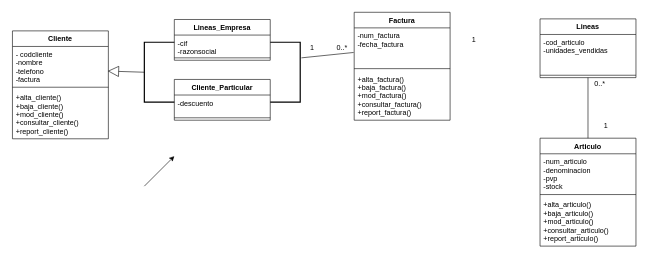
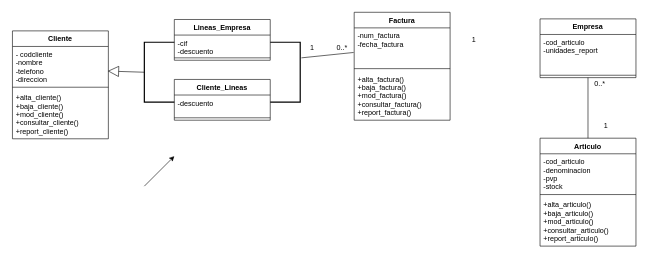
- <mxCell id="17" value="Lineas" style="swimlane;fontStyle=1;align=center;verticalAlign=top;childLayout=stackLayout;horizontal=1;startSize=26;horizontalStack=0;resizeParent=1;resizeParentMax=0;resizeLast=0;collapsible=1;marginBottom=0;" parent="1" vertex="1"><mxGeometry x="900" y="31" width="160" height="98" as="geometry" /></mxCell>
+ <mxCell id="17" value="Empresa" style="swimlane;fontStyle=1;align=center;verticalAlign=top;childLayout=stackLayout;horizontal=1;startSize=26;horizontalStack=0;resizeParent=1;resizeParentMax=0;resizeLast=0;collapsible=1;marginBottom=0;" parent="1" vertex="1"><mxGeometry x="900" y="31" width="160" height="98" as="geometry" /></mxCell>
- <mxCell id="28" value="-cif&#10;-razonsocial" style="text;strokeColor=none;fillColor=none;align=left;verticalAlign=top;spacingLeft=4;spacingRight=4;overflow=hidden;rotatable=0;points=[[0,0.5],[1,0.5]];portConstraint=eastwest;" parent="27" vertex="1"><mxGeometry y="26" width="160" height="34" as="geometry" /></mxCell>
+ <mxCell id="28" value="-cif&#10;-descuento" style="text;strokeColor=none;fillColor=none;align=left;verticalAlign=top;spacingLeft=4;spacingRight=4;overflow=hidden;rotatable=0;points=[[0,0.5],[1,0.5]];portConstraint=eastwest;" parent="27" vertex="1"><mxGeometry y="26" width="160" height="34" as="geometry" /></mxCell>
- <mxCell id="18" value="-cod_articulo&#10;-unidades_vendidas" style="text;strokeColor=none;fillColor=none;align=left;verticalAlign=top;spacingLeft=4;spacingRight=4;overflow=hidden;rotatable=0;points=[[0,0.5],[1,0.5]];portConstraint=eastwest;" parent="17" vertex="1"><mxGeometry y="26" width="160" height="64" as="geometry" /></mxCell>
+ <mxCell id="18" value="-cod_articulo&#10;-unidades_report" style="text;strokeColor=none;fillColor=none;align=left;verticalAlign=top;spacingLeft=4;spacingRight=4;overflow=hidden;rotatable=0;points=[[0,0.5],[1,0.5]];portConstraint=eastwest;" parent="17" vertex="1"><mxGeometry y="26" width="160" height="64" as="geometry" /></mxCell>
- <mxCell id="3" value="- codcliente&#10;-nombre&#10;-telefono&#10;-factura&#10;" style="text;strokeColor=none;fillColor=none;align=left;verticalAlign=top;spacingLeft=4;spacingRight=4;overflow=hidden;rotatable=0;points=[[0,0.5],[1,0.5]];portConstraint=eastwest;" parent="2" vertex="1"><mxGeometry y="26" width="160" height="64" as="geometry" /></mxCell>
+ <mxCell id="3" value="- codcliente&#10;-nombre&#10;-telefono&#10;-direccion&#10;" style="text;strokeColor=none;fillColor=none;align=left;verticalAlign=top;spacingLeft=4;spacingRight=4;overflow=hidden;rotatable=0;points=[[0,0.5],[1,0.5]];portConstraint=eastwest;" parent="2" vertex="1"><mxGeometry y="26" width="160" height="64" as="geometry" /></mxCell>
- <mxCell id="14" value="Cliente_Particular" style="swimlane;fontStyle=1;align=center;verticalAlign=top;childLayout=stackLayout;horizontal=1;startSize=26;horizontalStack=0;resizeParent=1;resizeParentMax=0;resizeLast=0;collapsible=1;marginBottom=0;" parent="1" vertex="1"><mxGeometry x="290" y="132" width="160" height="68" as="geometry" /></mxCell>
+ <mxCell id="14" value="Cliente_Lineas" style="swimlane;fontStyle=1;align=center;verticalAlign=top;childLayout=stackLayout;horizontal=1;startSize=26;horizontalStack=0;resizeParent=1;resizeParentMax=0;resizeLast=0;collapsible=1;marginBottom=0;" parent="1" vertex="1"><mxGeometry x="290" y="132" width="160" height="68" as="geometry" /></mxCell>
- <mxCell id="7" value="-num_articulo&#10;-denominacion&#10;-pvp&#10;-stock" style="text;strokeColor=none;fillColor=none;align=left;verticalAlign=top;spacingLeft=4;spacingRight=4;overflow=hidden;rotatable=0;points=[[0,0.5],[1,0.5]];portConstraint=eastwest;" parent="6" vertex="1"><mxGeometry y="26" width="160" height="64" as="geometry" /></mxCell>
+ <mxCell id="7" value="-cod_articulo&#10;-denominacion&#10;-pvp&#10;-stock" style="text;strokeColor=none;fillColor=none;align=left;verticalAlign=top;spacingLeft=4;spacingRight=4;overflow=hidden;rotatable=0;points=[[0,0.5],[1,0.5]];portConstraint=eastwest;" parent="6" vertex="1"><mxGeometry y="26" width="160" height="64" as="geometry" /></mxCell>
